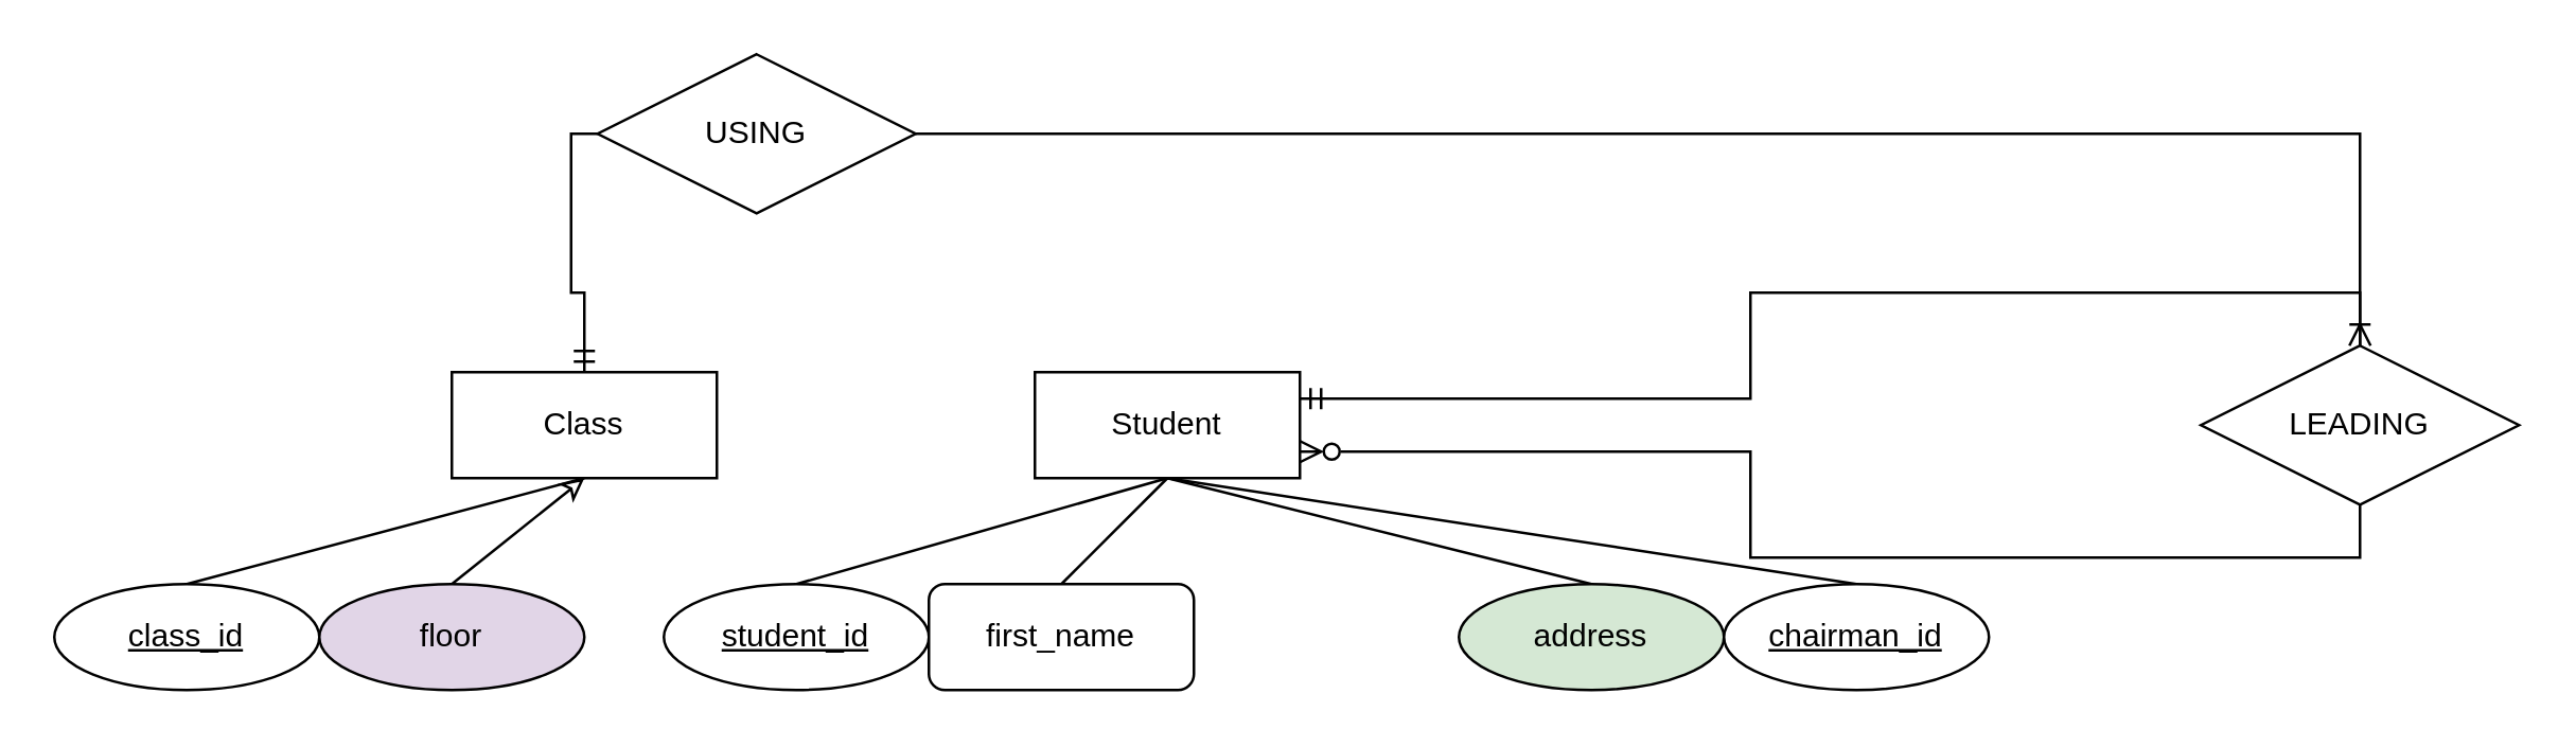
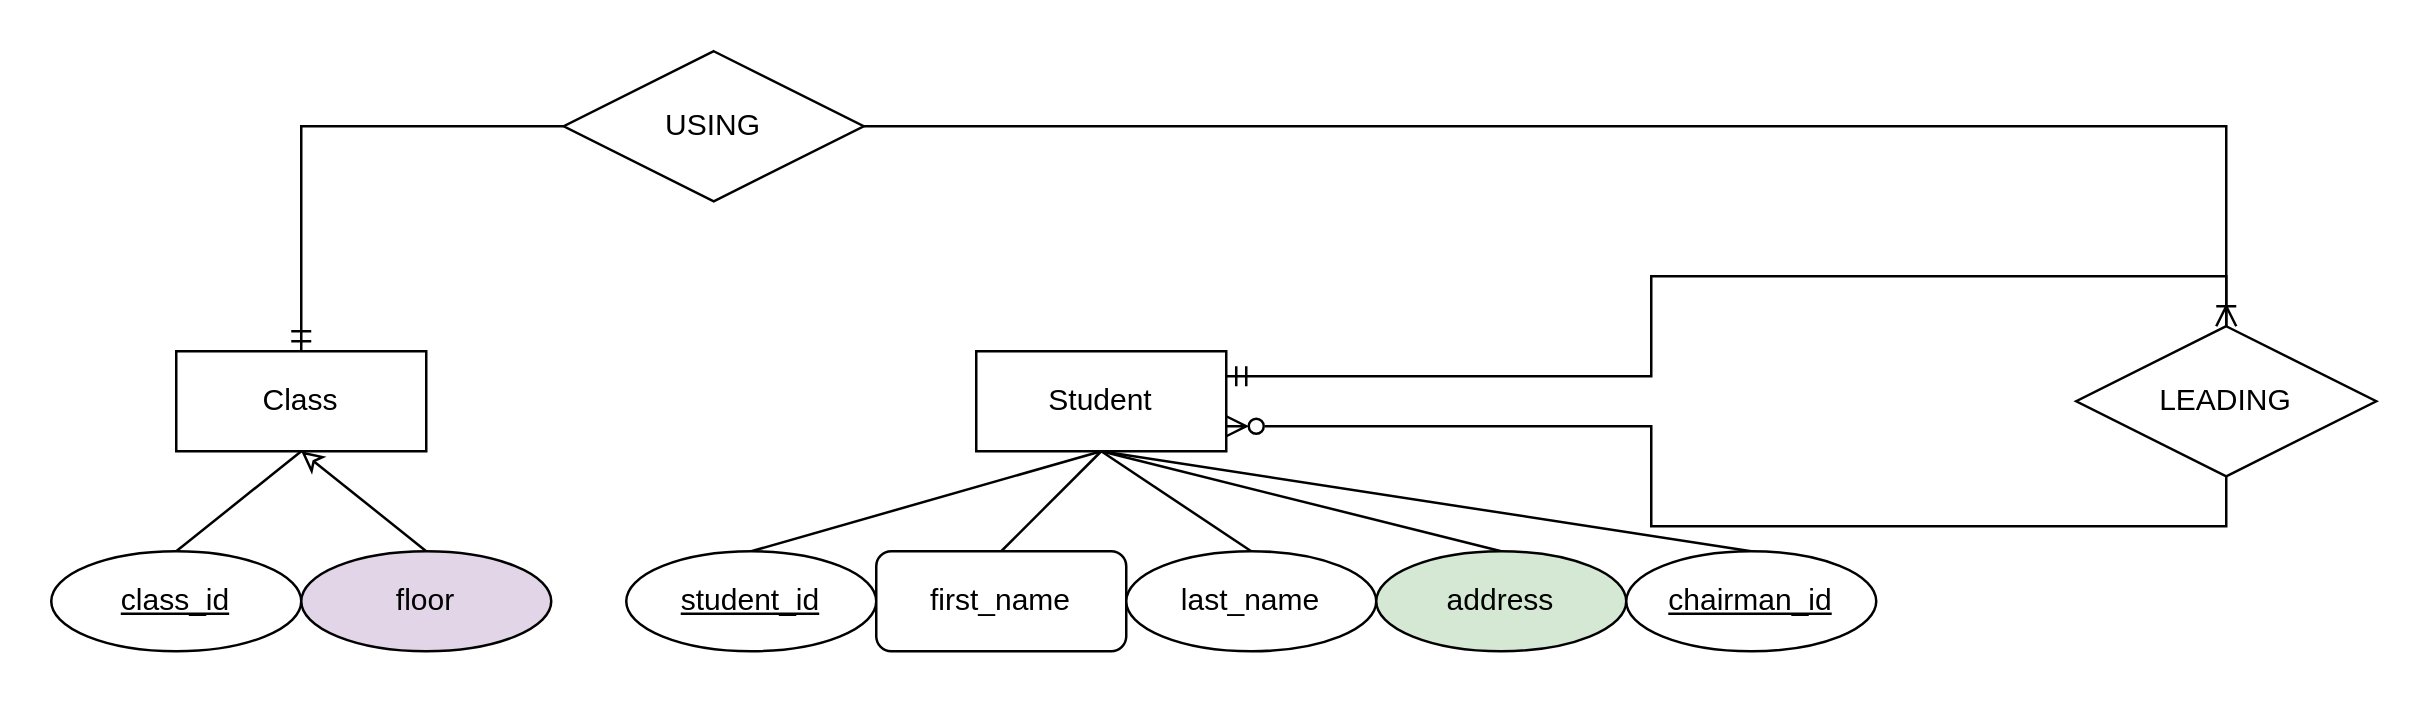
- <mxCell id="2" value="Class" style="whiteSpace=wrap;html=1;align=center;" vertex="1" parent="1"><mxGeometry x="170" y="140" width="100" height="40" as="geometry" /></mxCell>
+ <mxCell id="2" value="Class" style="whiteSpace=wrap;html=1;align=center;" vertex="1" parent="1"><mxGeometry x="70" y="140" width="100" height="40" as="geometry" /></mxCell>
+ <mxCell id="13" style="edgeStyle=none;rounded=0;orthogonalLoop=1;jettySize=auto;html=1;exitX=0.5;exitY=0;exitDx=0;exitDy=0;entryX=0.5;entryY=1;entryDx=0;entryDy=0;endArrow=none;endFill=0;" edge="1" parent="1" source="14" target="8"><mxGeometry relative="1" as="geometry" /></mxCell>
+ <mxCell id="14" value="last_name" style="ellipse;whiteSpace=wrap;html=1;align=center;" vertex="1" parent="1"><mxGeometry x="450" y="220" width="100" height="40" as="geometry" /></mxCell>
